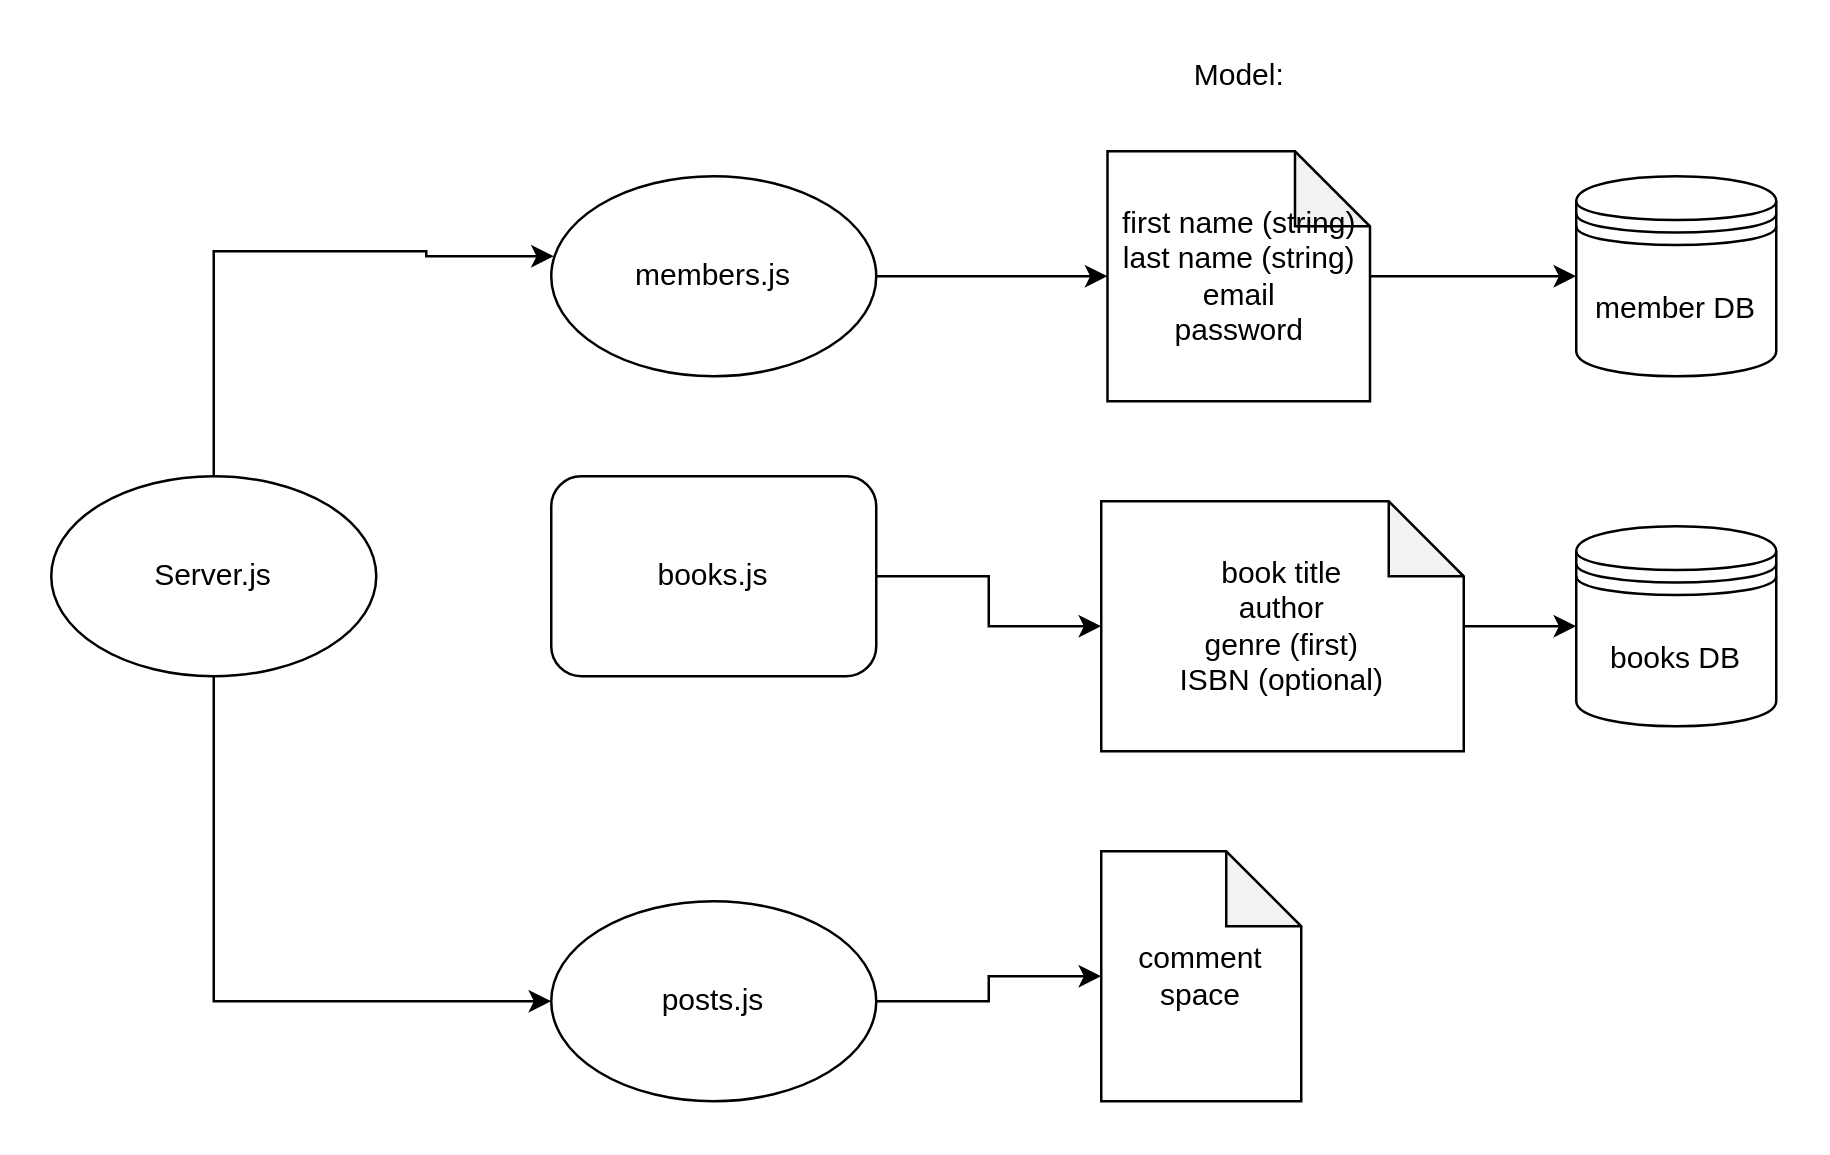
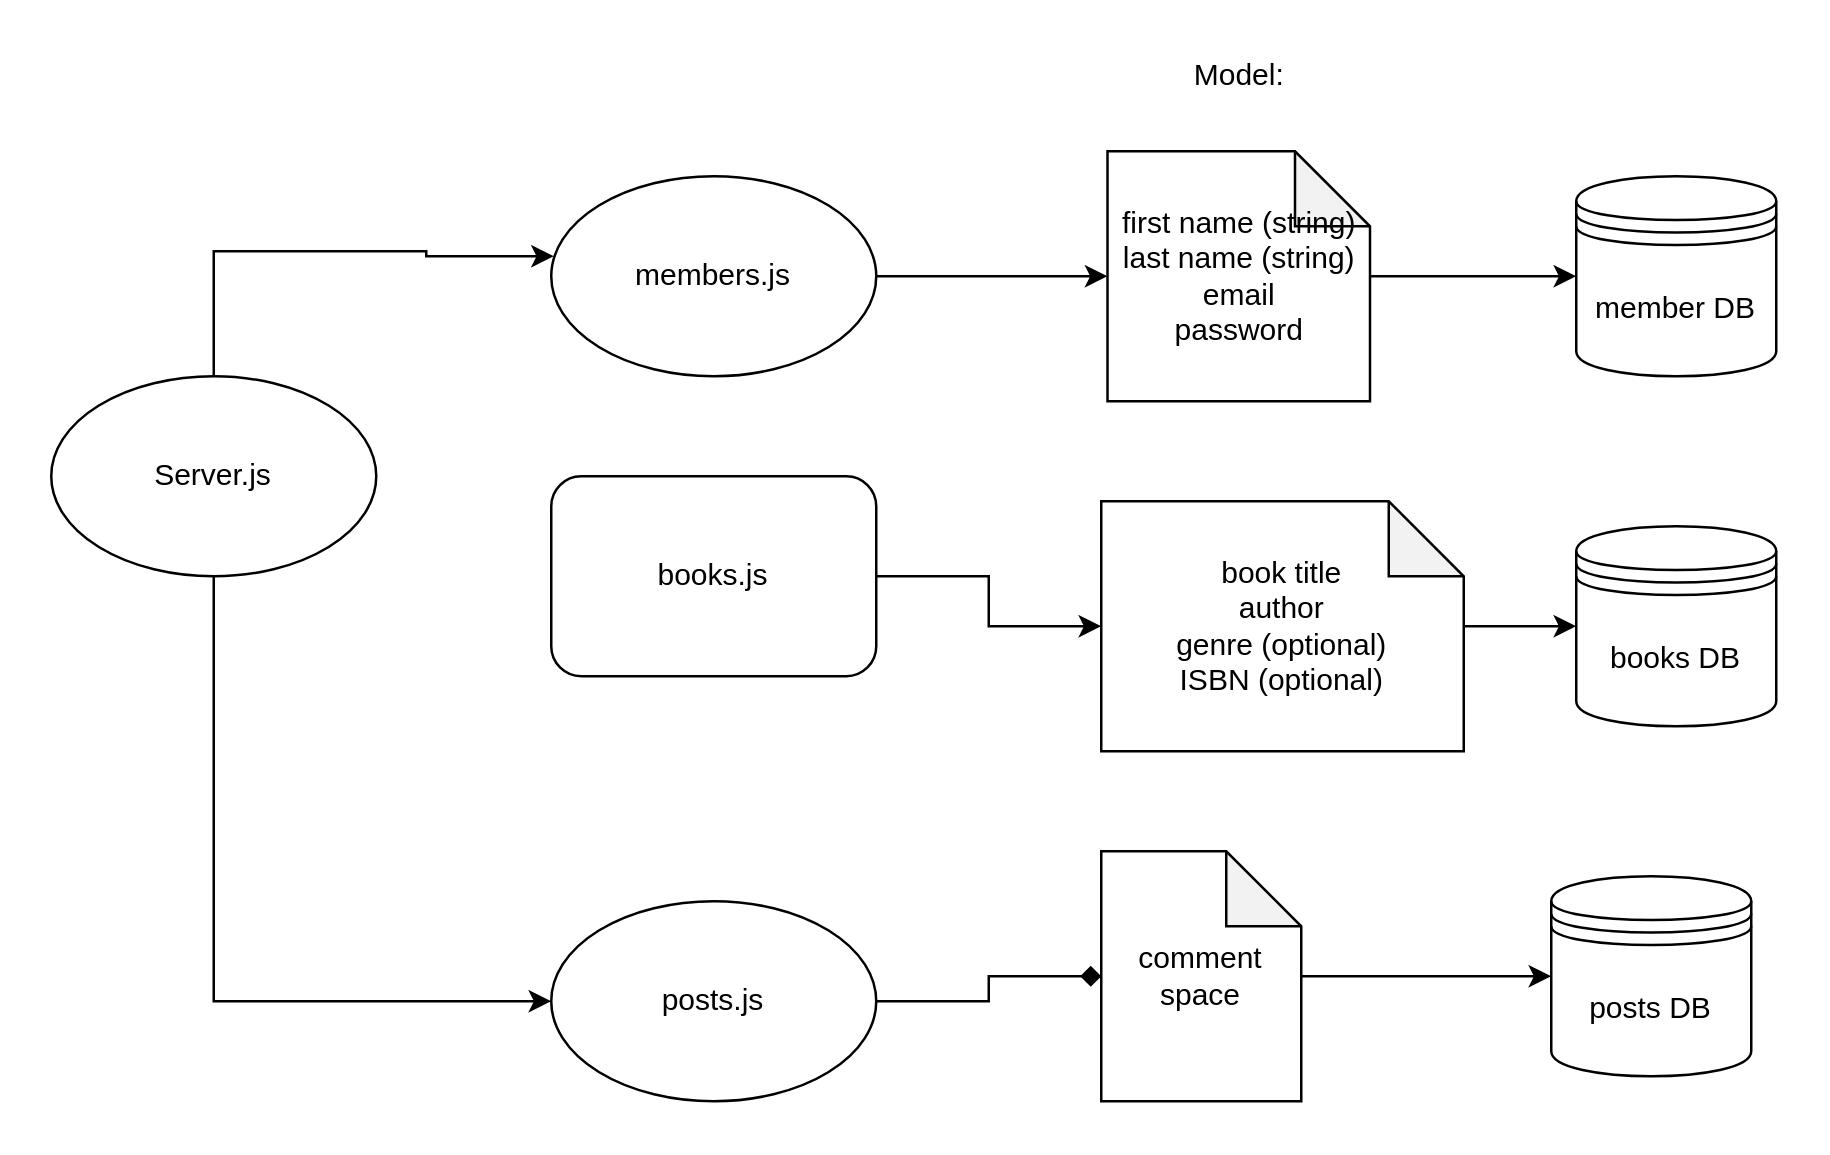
- <mxCell id="4" value="Server.js" style="ellipse;whiteSpace=wrap;html=1;" parent="1" vertex="1"><mxGeometry x="20" y="190" width="130" height="80" as="geometry" /></mxCell>
+ <mxCell id="4" value="Server.js" style="ellipse;whiteSpace=wrap;html=1;" parent="1" vertex="1"><mxGeometry x="20" y="150" width="130" height="80" as="geometry" /></mxCell>
- <mxCell id="13" value="book title&lt;br&gt;author&lt;br&gt;genre (first) &lt;br&gt;ISBN (optional)" style="shape=note;whiteSpace=wrap;html=1;backgroundOutline=1;darkOpacity=0.05;" parent="1" vertex="1"><mxGeometry x="440" y="200" width="145" height="100" as="geometry" /></mxCell>
+ <mxCell id="13" value="book title&lt;br&gt;author&lt;br&gt;genre (optional) &lt;br&gt;ISBN (optional)" style="shape=note;whiteSpace=wrap;html=1;backgroundOutline=1;darkOpacity=0.05;" parent="1" vertex="1"><mxGeometry x="440" y="200" width="145" height="100" as="geometry" /></mxCell>
- <mxCell id="17" value="" style="edgeStyle=orthogonalEdgeStyle;rounded=0;orthogonalLoop=1;jettySize=auto;html=1;" parent="1" source="18" target="20" edge="1"><mxGeometry relative="1" as="geometry" /></mxCell>
+ <mxCell id="17" value="" style="edgeStyle=orthogonalEdgeStyle;rounded=0;orthogonalLoop=1;jettySize=auto;html=1;endArrow=diamond;" parent="1" source="18" target="20" edge="1"><mxGeometry relative="1" as="geometry" /></mxCell>
+ <mxCell id="19" value="" style="edgeStyle=orthogonalEdgeStyle;rounded=0;orthogonalLoop=1;jettySize=auto;html=1;" parent="1" source="20" target="21" edge="1"><mxGeometry relative="1" as="geometry" /></mxCell>
+ <mxCell id="21" value="posts DB" style="shape=datastore;whiteSpace=wrap;html=1;" parent="1" vertex="1"><mxGeometry x="620" y="350" width="80" height="80" as="geometry" /></mxCell>
